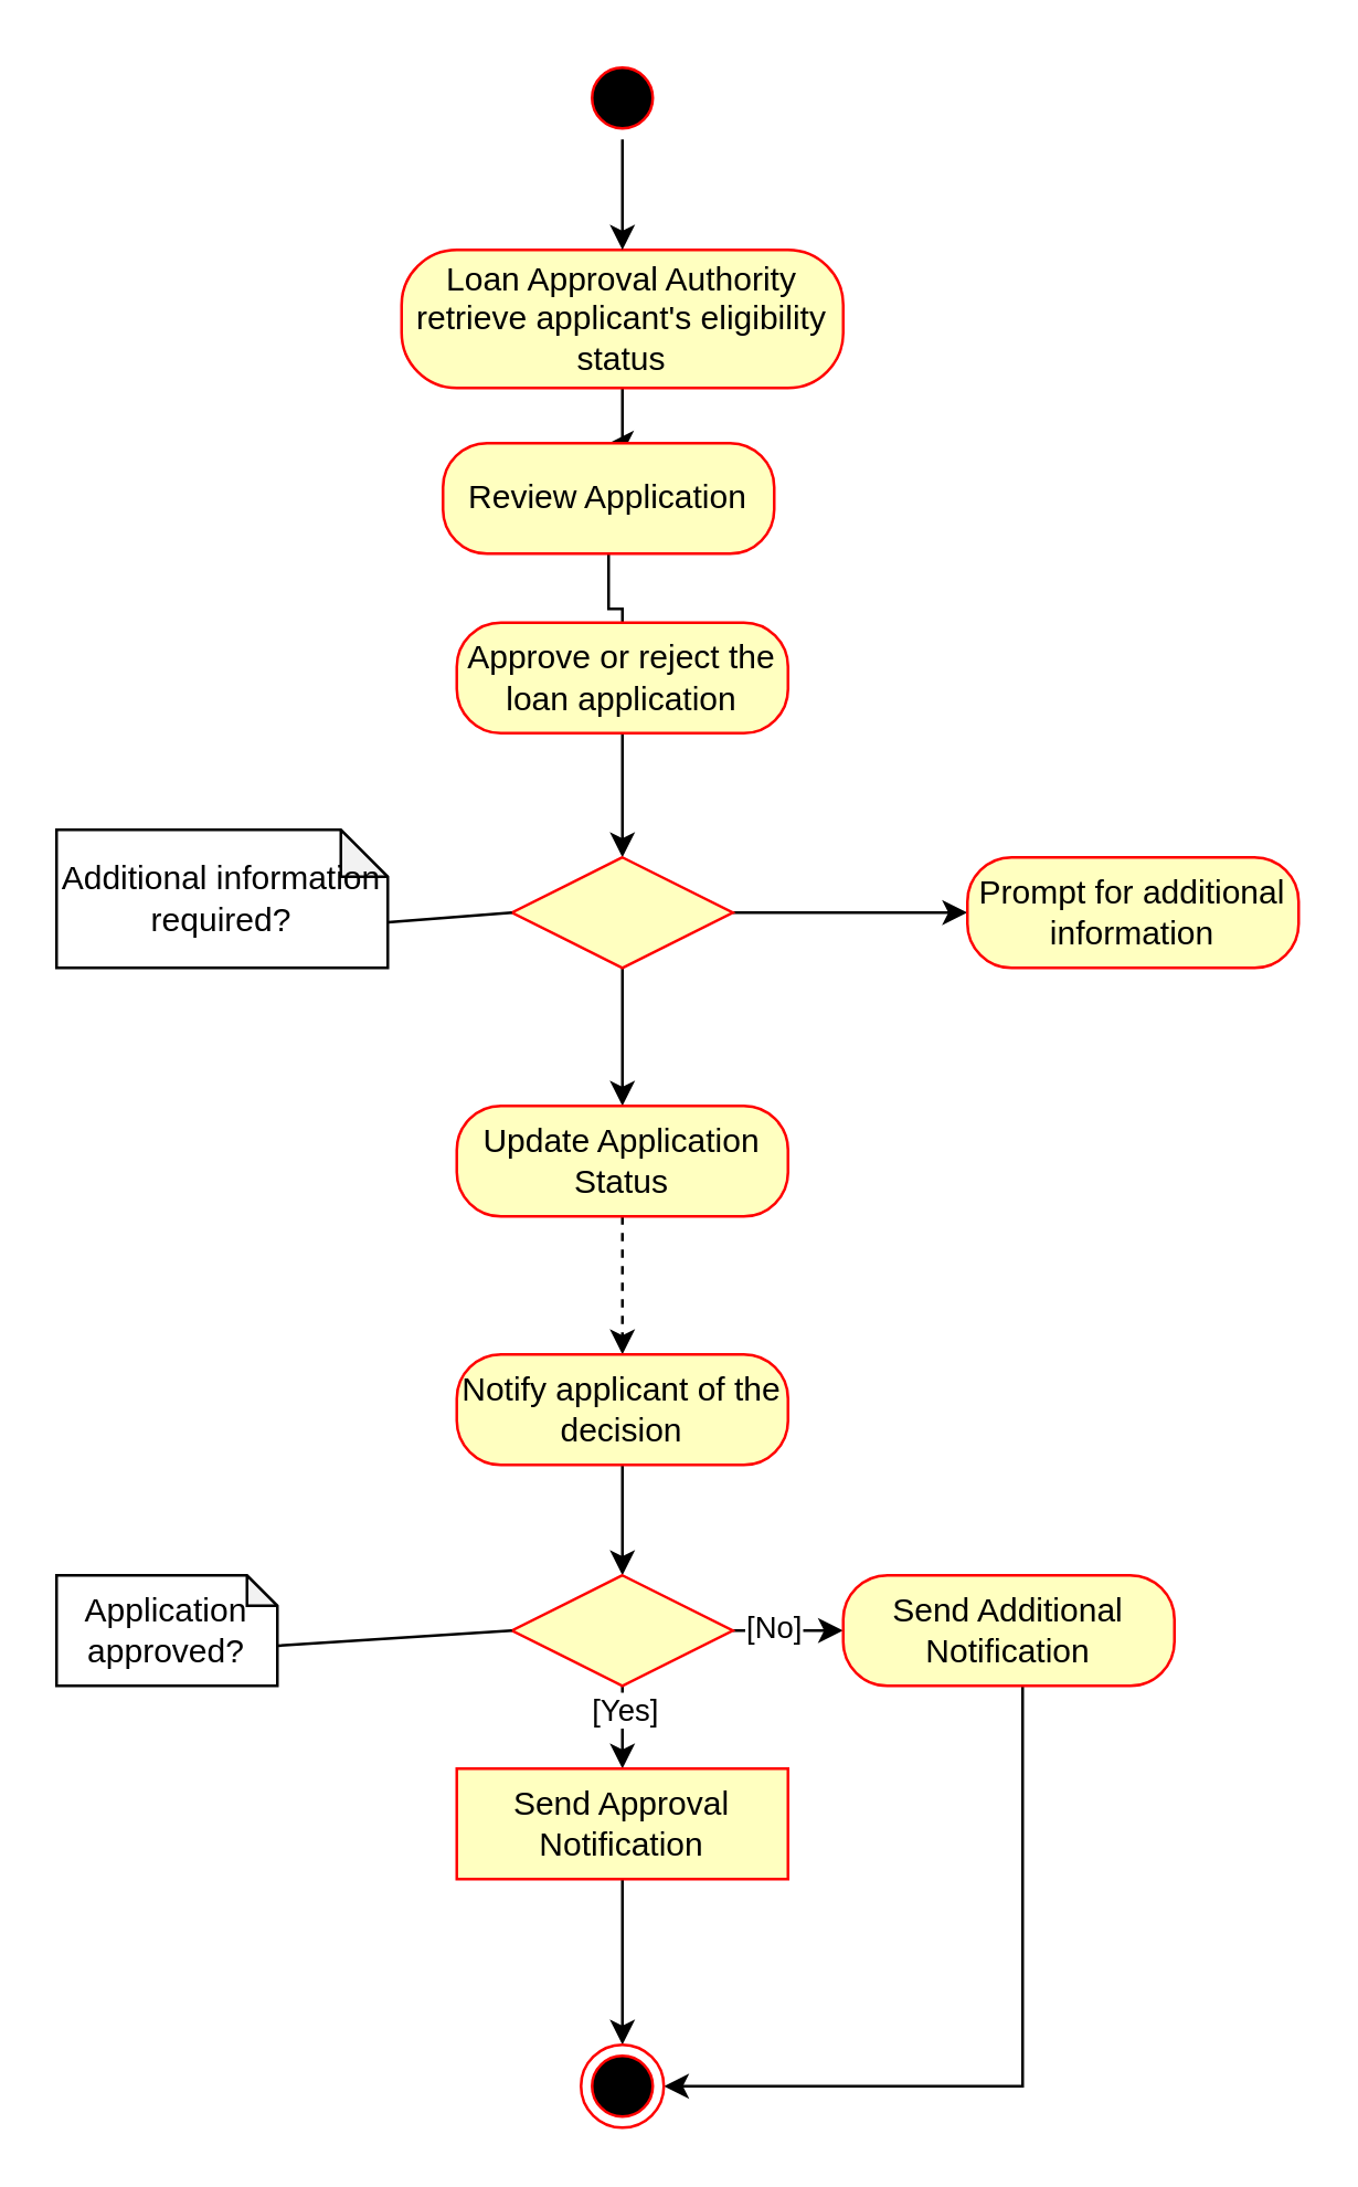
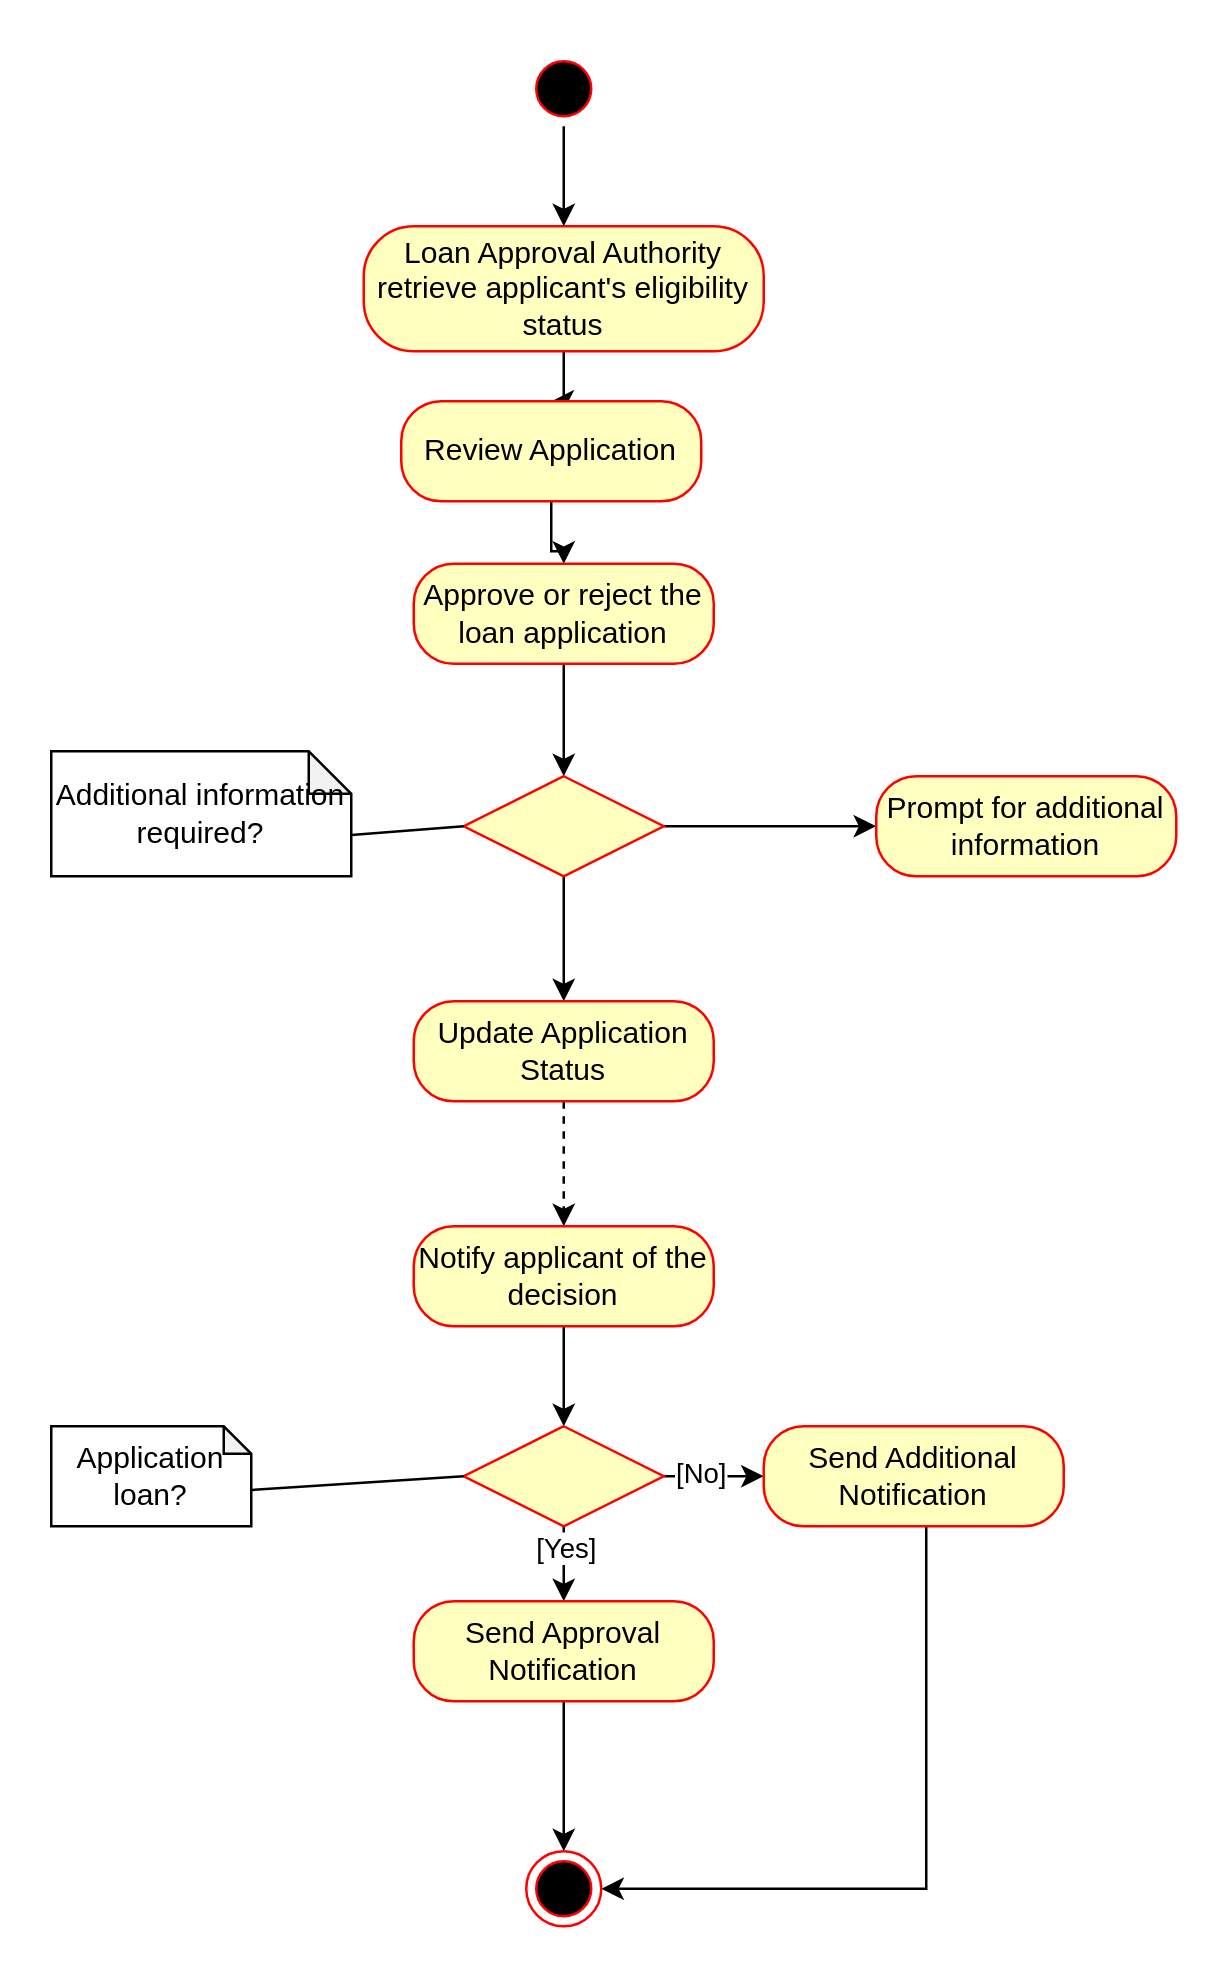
- <mxCell id="6" value="" style="edgeStyle=orthogonalEdgeStyle;rounded=0;orthogonalLoop=1;jettySize=auto;html=1;endArrow=none;" edge="1" parent="1" source="7" target="9"><mxGeometry relative="1" as="geometry" /></mxCell>
+ <mxCell id="6" value="" style="edgeStyle=orthogonalEdgeStyle;rounded=0;orthogonalLoop=1;jettySize=auto;html=1;" edge="1" parent="1" source="7" target="9"><mxGeometry relative="1" as="geometry" /></mxCell>
- <mxCell id="30" value="Application approved?" style="shape=note;whiteSpace=wrap;html=1;backgroundOutline=1;darkOpacity=0.05;size=11;" vertex="1" parent="1"><mxGeometry x="20" y="570" width="80" height="40" as="geometry" /></mxCell>
+ <mxCell id="30" value="Application loan?" style="shape=note;whiteSpace=wrap;html=1;backgroundOutline=1;darkOpacity=0.05;size=11;" vertex="1" parent="1"><mxGeometry x="20" y="570" width="80" height="40" as="geometry" /></mxCell>
- <mxCell id="26" value="Send Approval Notification" style="whiteSpace=wrap;html=1;arcSize=40;fontColor=#000000;fillColor=#ffffc0;strokeColor=#ff0000;rounded=0;" vertex="1" parent="1"><mxGeometry x="165" y="640" width="120" height="40" as="geometry" /></mxCell>
+ <mxCell id="26" value="Send Approval Notification" style="rounded=1;whiteSpace=wrap;html=1;arcSize=40;fontColor=#000000;fillColor=#ffffc0;strokeColor=#ff0000;" vertex="1" parent="1"><mxGeometry x="165" y="640" width="120" height="40" as="geometry" /></mxCell>
